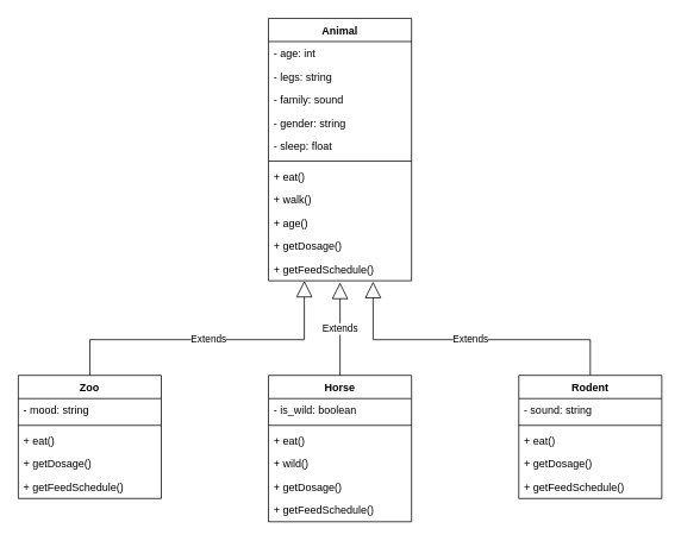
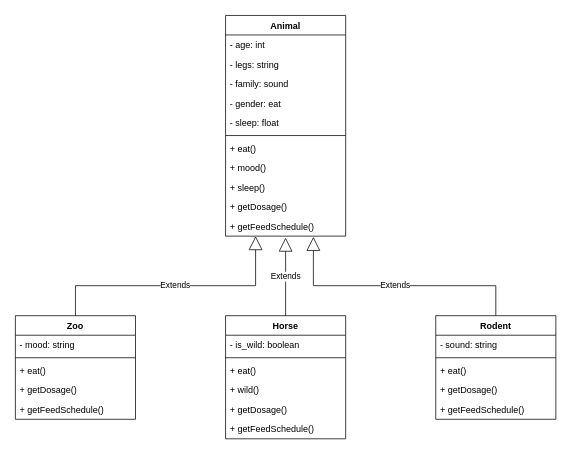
- <mxCell id="6" value="- gender: string" style="text;strokeColor=none;fillColor=none;align=left;verticalAlign=top;spacingLeft=4;spacingRight=4;overflow=hidden;rotatable=0;points=[[0,0.5],[1,0.5]];portConstraint=eastwest;" vertex="1" parent="2"><mxGeometry y="104" width="160" height="26" as="geometry" /></mxCell>
+ <mxCell id="6" value="- gender: eat" style="text;strokeColor=none;fillColor=none;align=left;verticalAlign=top;spacingLeft=4;spacingRight=4;overflow=hidden;rotatable=0;points=[[0,0.5],[1,0.5]];portConstraint=eastwest;" vertex="1" parent="2"><mxGeometry y="104" width="160" height="26" as="geometry" /></mxCell>
- <mxCell id="10" value="+ walk()" style="text;strokeColor=none;fillColor=none;align=left;verticalAlign=top;spacingLeft=4;spacingRight=4;overflow=hidden;rotatable=0;points=[[0,0.5],[1,0.5]];portConstraint=eastwest;" vertex="1" parent="2"><mxGeometry y="190" width="160" height="26" as="geometry" /></mxCell>
+ <mxCell id="10" value="+ mood()" style="text;strokeColor=none;fillColor=none;align=left;verticalAlign=top;spacingLeft=4;spacingRight=4;overflow=hidden;rotatable=0;points=[[0,0.5],[1,0.5]];portConstraint=eastwest;" vertex="1" parent="2"><mxGeometry y="190" width="160" height="26" as="geometry" /></mxCell>
- <mxCell id="11" value="+ age()" style="text;strokeColor=none;fillColor=none;align=left;verticalAlign=top;spacingLeft=4;spacingRight=4;overflow=hidden;rotatable=0;points=[[0,0.5],[1,0.5]];portConstraint=eastwest;" vertex="1" parent="2"><mxGeometry y="216" width="160" height="26" as="geometry" /></mxCell>
+ <mxCell id="11" value="+ sleep()" style="text;strokeColor=none;fillColor=none;align=left;verticalAlign=top;spacingLeft=4;spacingRight=4;overflow=hidden;rotatable=0;points=[[0,0.5],[1,0.5]];portConstraint=eastwest;" vertex="1" parent="2"><mxGeometry y="216" width="160" height="26" as="geometry" /></mxCell>
